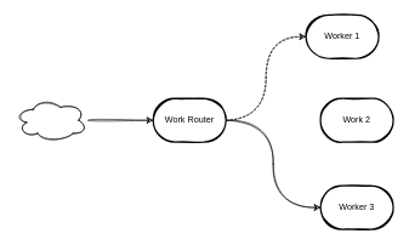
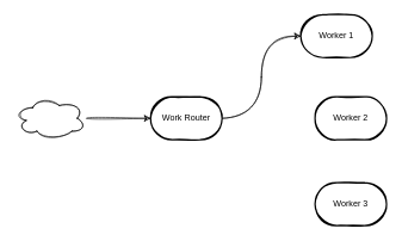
- <mxCell id="5" style="edgeStyle=orthogonalEdgeStyle;curved=1;rounded=0;orthogonalLoop=1;jettySize=auto;html=1;exitX=1;exitY=0.5;exitDx=0;exitDy=0;exitPerimeter=0;entryX=0;entryY=0.5;entryDx=0;entryDy=0;entryPerimeter=0;sketch=1;shadow=0;dashed=1;" edge="1" parent="1" source="6" target="7"><mxGeometry relative="1" as="geometry" /></mxCell>
+ <mxCell id="5" style="edgeStyle=orthogonalEdgeStyle;curved=1;rounded=0;orthogonalLoop=1;jettySize=auto;html=1;exitX=1;exitY=0.5;exitDx=0;exitDy=0;exitPerimeter=0;entryX=0;entryY=0.5;entryDx=0;entryDy=0;entryPerimeter=0;sketch=1;shadow=0;" edge="1" parent="1" source="6" target="7"><mxGeometry relative="1" as="geometry" /></mxCell>
- <mxCell id="8" value="Work 2" style="strokeWidth=2;html=1;shape=mxgraph.flowchart.terminator;whiteSpace=wrap;sketch=1;shadow=0;" vertex="1" parent="1"><mxGeometry x="440" y="135" width="100" height="60" as="geometry" /></mxCell>
+ <mxCell id="8" value="Worker 2" style="strokeWidth=2;html=1;shape=mxgraph.flowchart.terminator;whiteSpace=wrap;sketch=1;shadow=0;" vertex="1" parent="1"><mxGeometry x="440" y="135" width="100" height="60" as="geometry" /></mxCell>
- <mxCell id="4" style="edgeStyle=orthogonalEdgeStyle;rounded=0;orthogonalLoop=1;jettySize=auto;html=1;entryX=0;entryY=0.5;entryDx=0;entryDy=0;entryPerimeter=0;curved=1;sketch=1;shadow=0;" edge="1" parent="1" source="6" target="9"><mxGeometry relative="1" as="geometry" /></mxCell>
